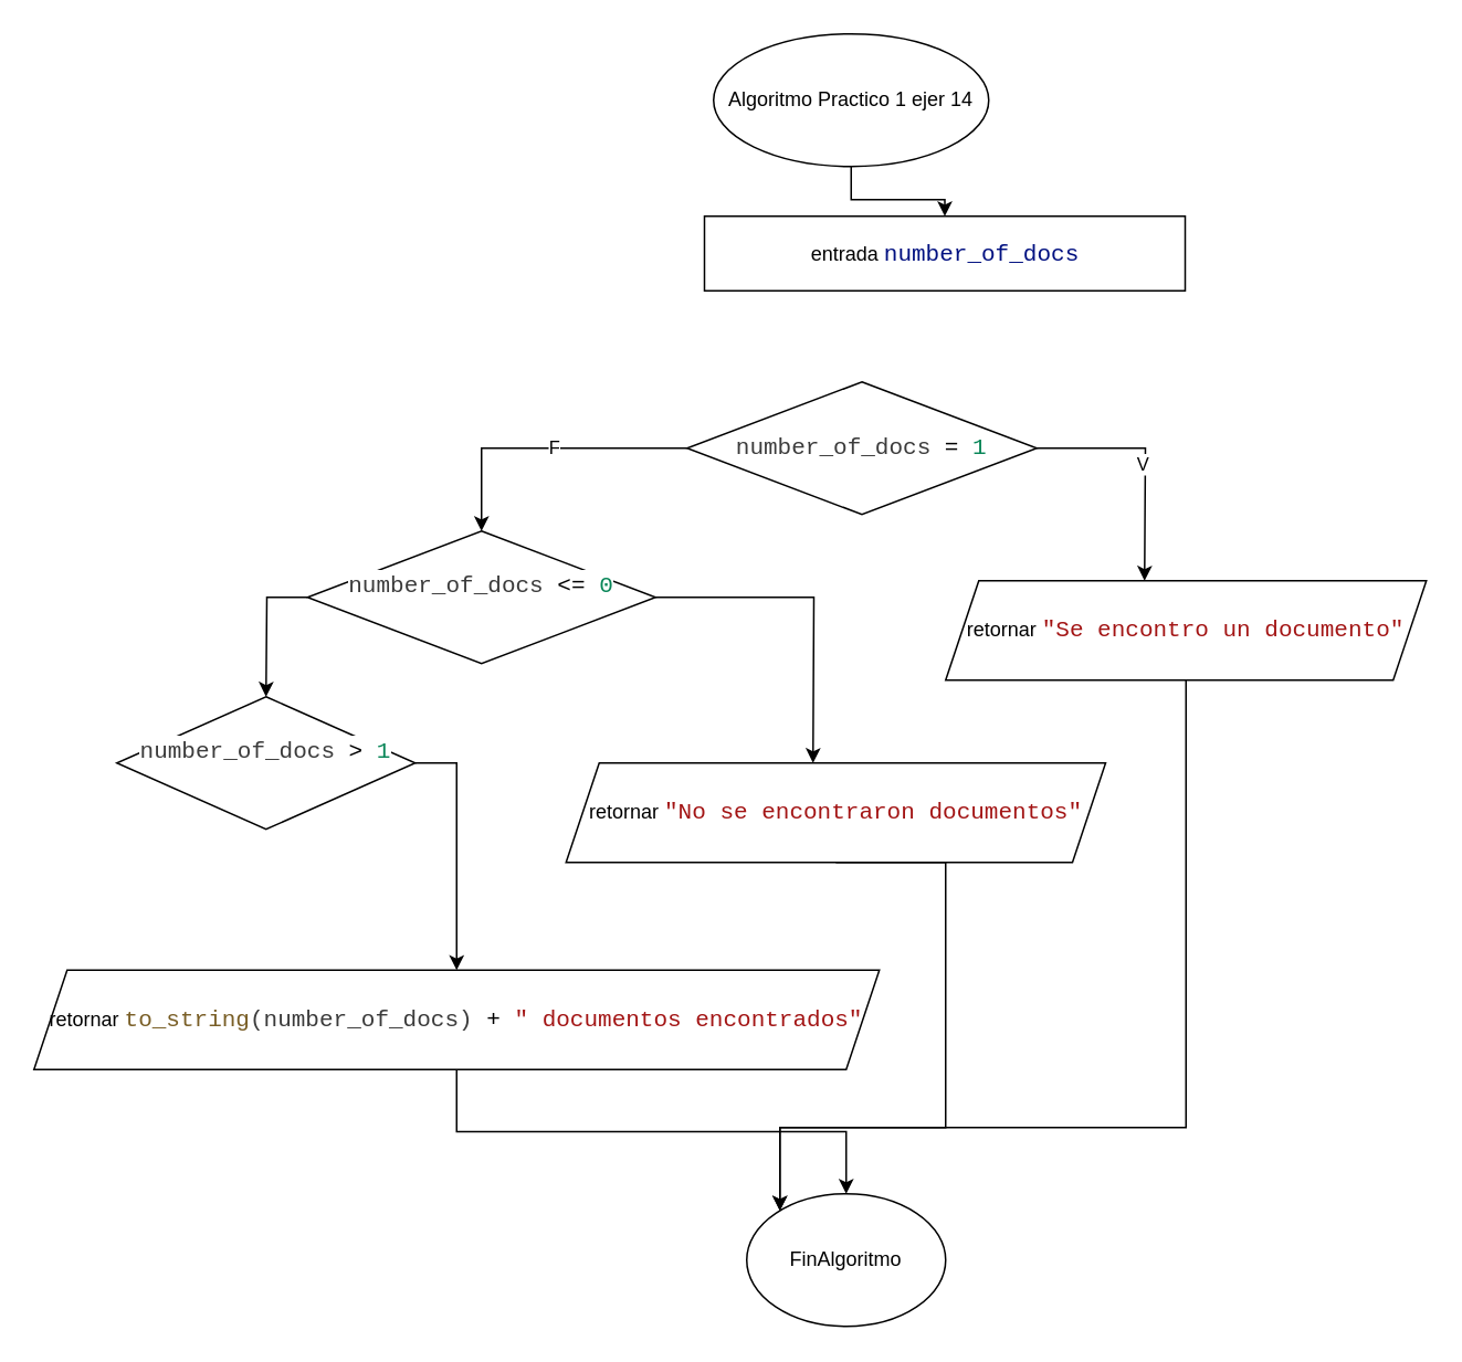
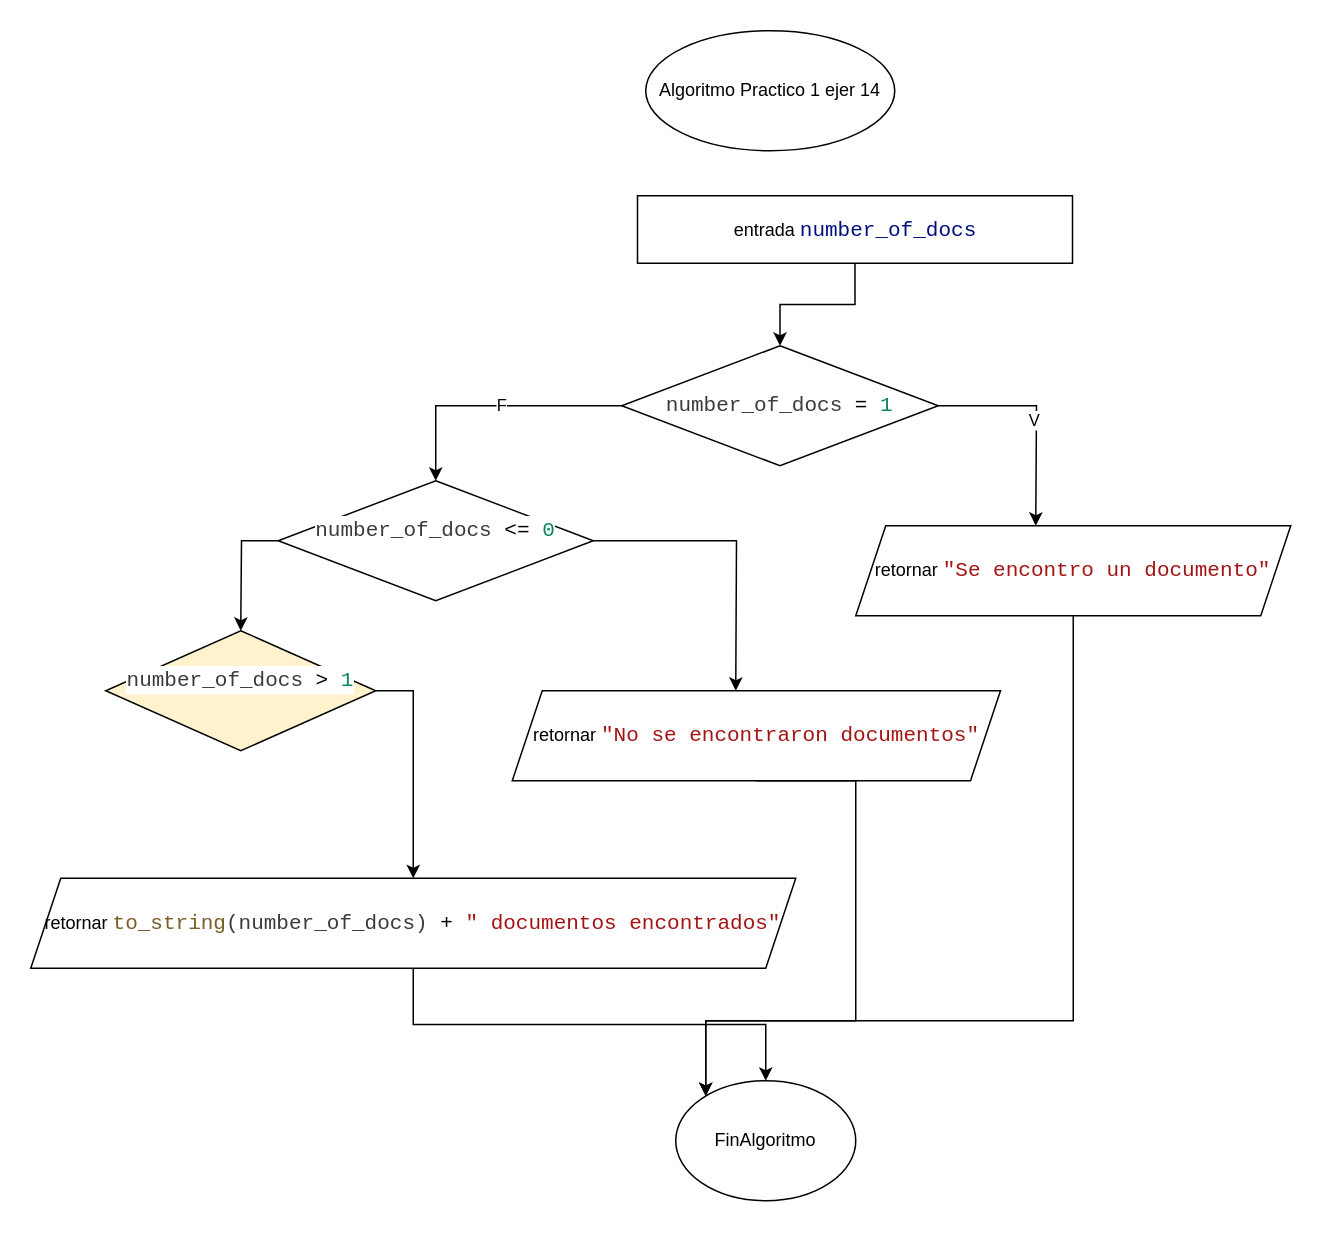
- <mxCell id="2" style="edgeStyle=orthogonalEdgeStyle;rounded=0;orthogonalLoop=1;jettySize=auto;html=1;exitX=0.5;exitY=1;exitDx=0;exitDy=0;entryX=0.5;entryY=0;entryDx=0;entryDy=0;" edge="1" parent="1" source="3" target="5"><mxGeometry relative="1" as="geometry" /></mxCell>
+ <mxCell id="4" style="edgeStyle=orthogonalEdgeStyle;rounded=0;orthogonalLoop=1;jettySize=auto;html=1;exitX=0.5;exitY=1;exitDx=0;exitDy=0;entryX=0.5;entryY=0;entryDx=0;entryDy=0;" edge="1" parent="1" source="5" target="10"><mxGeometry relative="1" as="geometry" /></mxCell>
- <mxCell id="19" value="&#10;&lt;div style=&quot;color: #3b3b3b;background-color: #ffffff;font-family: Consolas, 'Courier New', monospace;font-weight: normal;font-size: 14px;line-height: 19px;white-space: pre;&quot;&gt;&lt;div&gt;&lt;span style=&quot;color: #3b3b3b;&quot;&gt;number_of_docs &lt;/span&gt;&lt;span style=&quot;color: #000000;&quot;&gt;&amp;gt;&lt;/span&gt;&lt;span style=&quot;color: #3b3b3b;&quot;&gt; &lt;/span&gt;&lt;span style=&quot;color: #098658;&quot;&gt;1&lt;/span&gt;&lt;/div&gt;&lt;/div&gt;&#10;&#10;" style="rhombus;whiteSpace=wrap;html=1;" vertex="1" parent="1"><mxGeometry x="70" y="420" width="180" height="80" as="geometry" /></mxCell>
+ <mxCell id="19" value="&#10;&lt;div style=&quot;color: #3b3b3b;background-color: #ffffff;font-family: Consolas, 'Courier New', monospace;font-weight: normal;font-size: 14px;line-height: 19px;white-space: pre;&quot;&gt;&lt;div&gt;&lt;span style=&quot;color: #3b3b3b;&quot;&gt;number_of_docs &lt;/span&gt;&lt;span style=&quot;color: #000000;&quot;&gt;&amp;gt;&lt;/span&gt;&lt;span style=&quot;color: #3b3b3b;&quot;&gt; &lt;/span&gt;&lt;span style=&quot;color: #098658;&quot;&gt;1&lt;/span&gt;&lt;/div&gt;&lt;/div&gt;&#10;&#10;" style="rhombus;whiteSpace=wrap;html=1;fillColor=#fff2cc;" vertex="1" parent="1"><mxGeometry x="70" y="420" width="180" height="80" as="geometry" /></mxCell>
